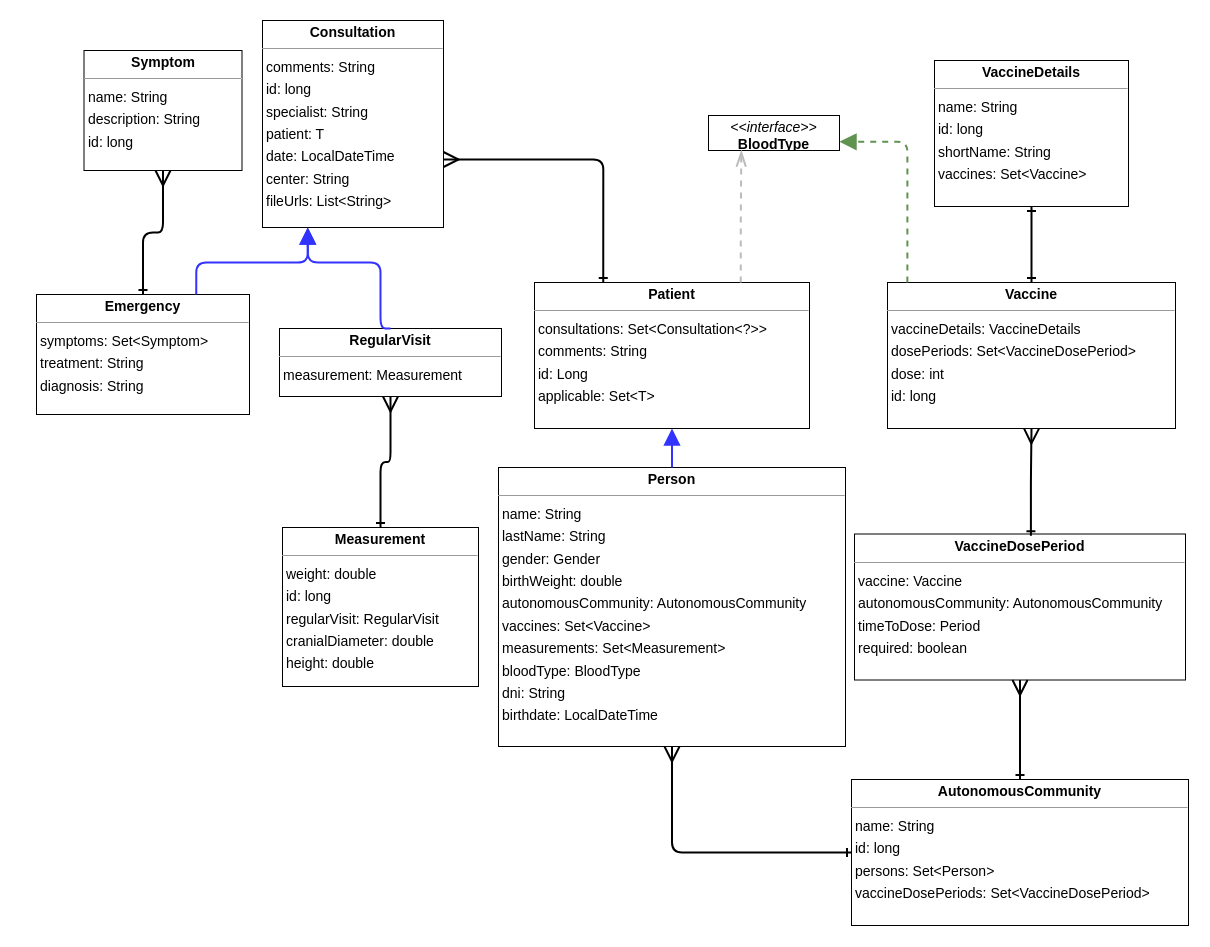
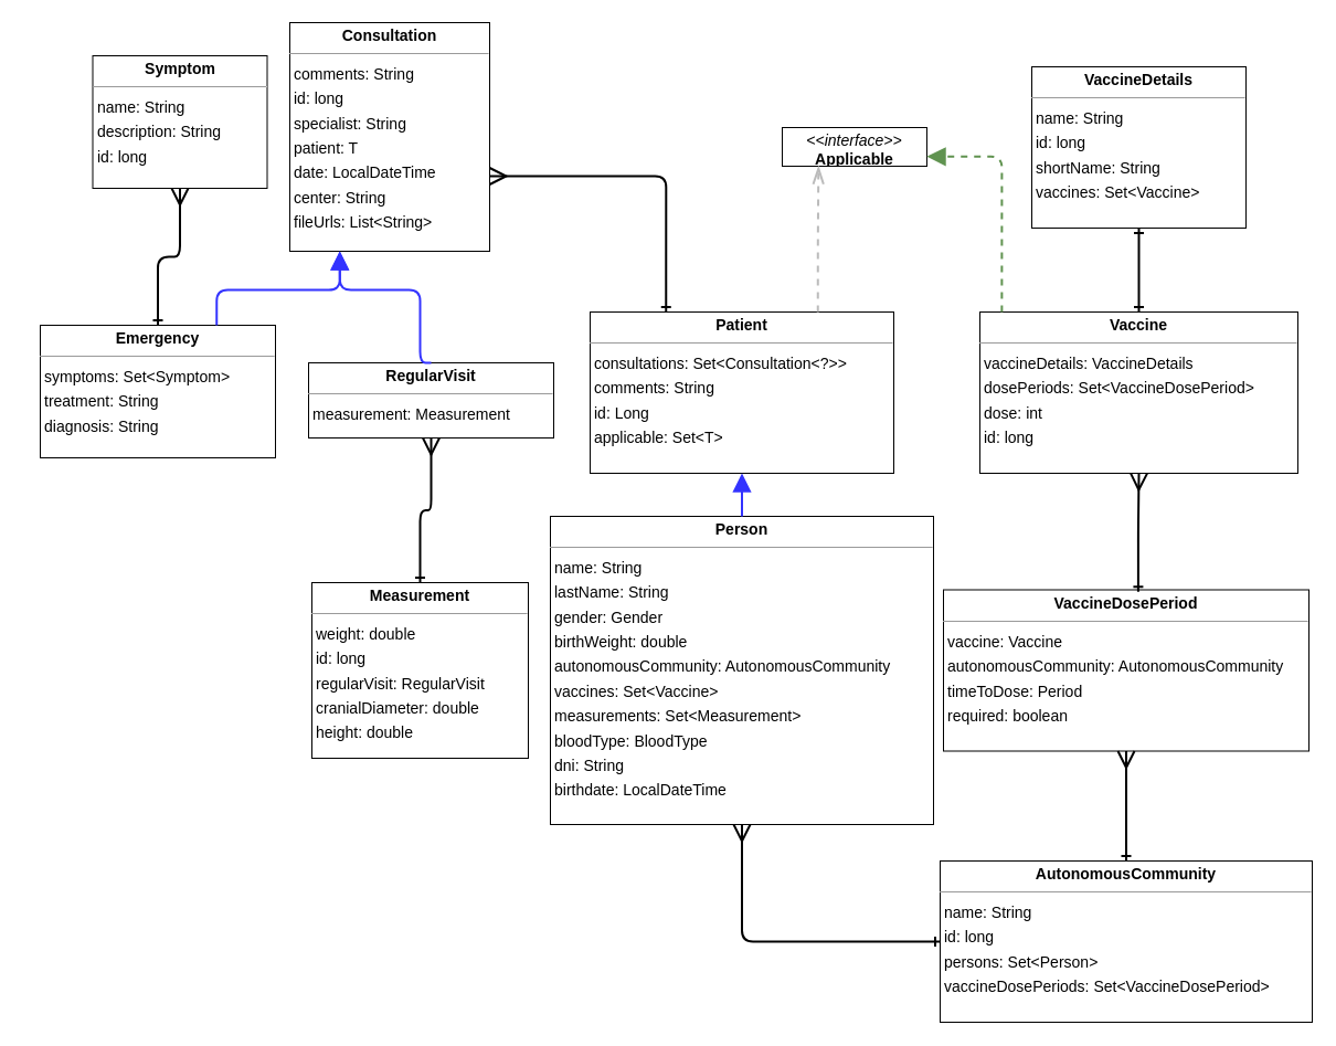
- <mxCell id="2" value="&lt;p style=&quot;margin:0px;margin-top:4px;text-align:center;&quot;&gt;&lt;i&gt;&amp;lt;&amp;lt;interface&amp;gt;&amp;gt;&lt;/i&gt;&lt;br/&gt;&lt;b&gt;BloodType&lt;/b&gt;&lt;/p&gt;&lt;hr size=&quot;1&quot;/&gt;" style="verticalAlign=top;align=left;overflow=fill;fontSize=14;fontFamily=Helvetica;html=1;rounded=0;shadow=0;comic=0;labelBackgroundColor=none;strokeWidth=1;" parent="1" vertex="1"><mxGeometry x="692" y="115" width="131" height="35" as="geometry" /></mxCell>
+ <mxCell id="2" value="&lt;p style=&quot;margin:0px;margin-top:4px;text-align:center;&quot;&gt;&lt;i&gt;&amp;lt;&amp;lt;interface&amp;gt;&amp;gt;&lt;/i&gt;&lt;br/&gt;&lt;b&gt;Applicable&lt;/b&gt;&lt;/p&gt;&lt;hr size=&quot;1&quot;/&gt;" style="verticalAlign=top;align=left;overflow=fill;fontSize=14;fontFamily=Helvetica;html=1;rounded=0;shadow=0;comic=0;labelBackgroundColor=none;strokeWidth=1;" parent="1" vertex="1"><mxGeometry x="692" y="115" width="131" height="35" as="geometry" /></mxCell>
